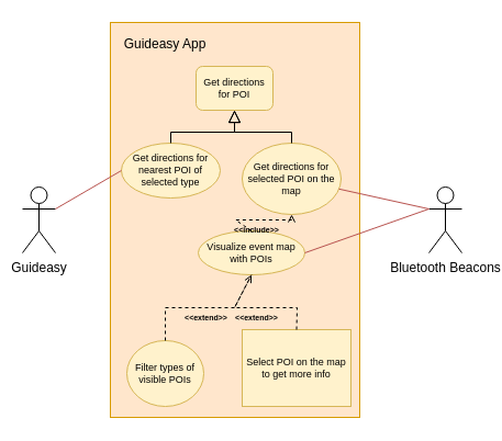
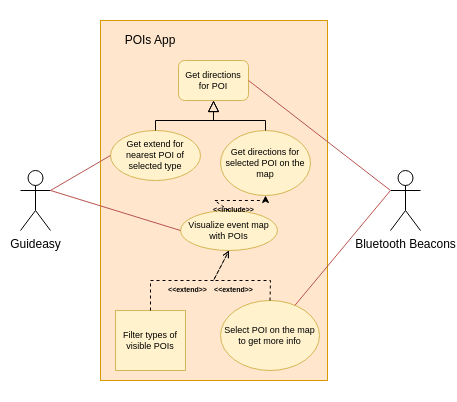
- <mxCell id="7" value="Guideasy App" style="text;html=1;strokeColor=none;fillColor=none;align=center;verticalAlign=middle;whiteSpace=wrap;rounded=0;" vertex="1" parent="1"><mxGeometry x="110" y="30" width="80" height="20" as="geometry" /></mxCell>
+ <mxCell id="7" value="POIs App" style="text;html=1;strokeColor=none;fillColor=none;align=center;verticalAlign=middle;whiteSpace=wrap;rounded=0;" vertex="1" parent="1"><mxGeometry x="110" y="30" width="80" height="20" as="geometry" /></mxCell>
- <mxCell id="4" value="Get directions for nearest POI of selected type" style="ellipse;whiteSpace=wrap;html=1;fontSize=9;fillColor=#fff2cc;strokeColor=#d6b656;" vertex="1" parent="1"><mxGeometry x="110" y="130" width="90" height="50" as="geometry" /></mxCell>
+ <mxCell id="4" value="Get extend for nearest POI of selected type" style="ellipse;whiteSpace=wrap;html=1;fontSize=9;fillColor=#fff2cc;strokeColor=#d6b656;" vertex="1" parent="1"><mxGeometry x="110" y="130" width="90" height="50" as="geometry" /></mxCell>
- <mxCell id="19" value="" style="endArrow=none;html=1;labelBackgroundColor=none;strokeWidth=1;fontSize=7;exitX=0;exitY=0.333;exitDx=0;exitDy=0;fontColor=#000000;fillColor=#f8cecc;strokeColor=#b85450;exitPerimeter=0;" edge="1" parent="1" source="18" target="8"><mxGeometry width="50" height="50" relative="1" as="geometry"><mxPoint x="120" y="165" as="sourcePoint" /><mxPoint x="30" y="200" as="targetPoint" /></mxGeometry></mxCell>
+ <mxCell id="19" value="" style="endArrow=none;html=1;labelBackgroundColor=none;strokeWidth=1;fontSize=7;entryX=1;entryY=0.5;entryDx=0;entryDy=0;exitX=0;exitY=0.333;exitDx=0;exitDy=0;fontColor=#000000;fillColor=#f8cecc;strokeColor=#b85450;exitPerimeter=0;" edge="1" parent="1" source="18" target="6"><mxGeometry width="50" height="50" relative="1" as="geometry"><mxPoint x="120" y="165" as="sourcePoint" /><mxPoint x="30" y="200" as="targetPoint" /></mxGeometry></mxCell>
- <mxCell id="17" value="&lt;b&gt;&amp;lt;&amp;lt;include&amp;gt;&amp;gt;&lt;/b&gt;" style="endArrow=open;endSize=5;dashed=1;html=1;strokeWidth=1;fontSize=7;entryX=0.5;entryY=1;entryDx=0;entryDy=0;exitX=0.5;exitY=0;exitDx=0;exitDy=0;rounded=0;labelBackgroundColor=none;" edge="1" parent="1" source="5" target="8"><mxGeometry x="0.011" y="-10" width="160" relative="1" as="geometry"><mxPoint x="279.5" y="310" as="sourcePoint" /><mxPoint x="223" y="270" as="targetPoint" /><Array as="points"><mxPoint x="214" y="200" /><mxPoint x="265" y="200" /></Array><mxPoint as="offset" /></mxGeometry></mxCell>
+ <mxCell id="17" value="&lt;b&gt;&amp;lt;&amp;lt;include&amp;gt;&amp;gt;&lt;/b&gt;" style="endArrow=classic;endSize=5;dashed=1;html=1;strokeWidth=1;fontSize=7;entryX=0.5;entryY=1;entryDx=0;entryDy=0;exitX=0.5;exitY=0;exitDx=0;exitDy=0;rounded=0;labelBackgroundColor=none;" edge="1" parent="1" source="5" target="8"><mxGeometry x="0.011" y="-10" width="160" relative="1" as="geometry"><mxPoint x="279.5" y="310" as="sourcePoint" /><mxPoint x="223" y="270" as="targetPoint" /><Array as="points"><mxPoint x="214" y="200" /><mxPoint x="265" y="200" /></Array><mxPoint as="offset" /></mxGeometry></mxCell>
+ <mxCell id="14" value="" style="endArrow=none;html=1;labelBackgroundColor=none;strokeWidth=1;fontSize=7;entryX=1;entryY=0.333;entryDx=0;entryDy=0;entryPerimeter=0;exitX=0;exitY=0.5;exitDx=0;exitDy=0;fontColor=#000000;fillColor=#f8cecc;strokeColor=#b85450;" edge="1" parent="1" source="5" target="2"><mxGeometry width="50" height="50" relative="1" as="geometry"><mxPoint x="-10" y="450" as="sourcePoint" /><mxPoint x="40" y="400" as="targetPoint" /></mxGeometry></mxCell>
- <mxCell id="20" value="" style="endArrow=none;html=1;labelBackgroundColor=none;strokeWidth=1;fontSize=7;entryX=1;entryY=0.5;entryDx=0;entryDy=0;fontColor=#000000;fillColor=#f8cecc;strokeColor=#b85450;exitX=0;exitY=0.333;exitDx=0;exitDy=0;exitPerimeter=0;" edge="1" parent="1" source="18" target="5"><mxGeometry width="50" height="50" relative="1" as="geometry"><mxPoint x="400" y="190" as="sourcePoint" /><mxPoint x="258" y="90" as="targetPoint" /></mxGeometry></mxCell>
+ <mxCell id="20" value="" style="endArrow=none;html=1;labelBackgroundColor=none;strokeWidth=1;fontSize=7;fontColor=#000000;fillColor=#f8cecc;strokeColor=#b85450;exitX=0;exitY=0.333;exitDx=0;exitDy=0;exitPerimeter=0;" edge="1" parent="1" source="18" target="15"><mxGeometry width="50" height="50" relative="1" as="geometry"><mxPoint x="400" y="190" as="sourcePoint" /><mxPoint x="258" y="90" as="targetPoint" /></mxGeometry></mxCell>
- <mxCell id="12" value="&lt;b&gt;&amp;lt;&amp;lt;extend&amp;gt;&amp;gt;&lt;/b&gt;" style="endArrow=none;endSize=5;dashed=1;html=1;strokeWidth=1;fontSize=7;entryX=0.5;entryY=1;entryDx=0;entryDy=0;exitX=0.5;exitY=0;exitDx=0;exitDy=0;rounded=0;labelBackgroundColor=none;" edge="1" parent="1" source="11" target="5"><mxGeometry x="0.062" y="-10" width="160" relative="1" as="geometry"><mxPoint x="-10" y="400" as="sourcePoint" /><mxPoint x="150" y="400" as="targetPoint" /><Array as="points"><mxPoint x="150" y="280" /><mxPoint x="213" y="280" /></Array><mxPoint as="offset" /></mxGeometry></mxCell>
+ <mxCell id="12" value="&lt;b&gt;&amp;lt;&amp;lt;extend&amp;gt;&amp;gt;&lt;/b&gt;" style="endArrow=open;endSize=5;dashed=1;html=1;strokeWidth=1;fontSize=7;entryX=0.5;entryY=1;entryDx=0;entryDy=0;exitX=0.5;exitY=0;exitDx=0;exitDy=0;rounded=0;labelBackgroundColor=none;" edge="1" parent="1" source="11" target="5"><mxGeometry x="0.062" y="-10" width="160" relative="1" as="geometry"><mxPoint x="-10" y="400" as="sourcePoint" /><mxPoint x="150" y="400" as="targetPoint" /><Array as="points"><mxPoint x="150" y="280" /><mxPoint x="213" y="280" /></Array><mxPoint as="offset" /></mxGeometry></mxCell>
- <mxCell id="15" value="Select POI on the map to get more info" style="whiteSpace=wrap;html=1;fontSize=9;fillColor=#fff2cc;strokeColor=#d6b656;rounded=0;" vertex="1" parent="1"><mxGeometry x="220" y="300" width="99" height="70" as="geometry" /></mxCell>
+ <mxCell id="15" value="Select POI on the map to get more info" style="ellipse;whiteSpace=wrap;html=1;fontSize=9;fillColor=#fff2cc;strokeColor=#d6b656;" vertex="1" parent="1"><mxGeometry x="220" y="300" width="99" height="70" as="geometry" /></mxCell>
- <mxCell id="11" value="Filter types of visible POIs" style="ellipse;whiteSpace=wrap;html=1;fontSize=9;fillColor=#fff2cc;strokeColor=#d6b656;" vertex="1" parent="1"><mxGeometry x="115" y="310" width="70" height="60" as="geometry" /></mxCell>
+ <mxCell id="11" value="Filter types of visible POIs" style="whiteSpace=wrap;html=1;fontSize=9;fillColor=#fff2cc;strokeColor=#d6b656;rounded=0;" vertex="1" parent="1"><mxGeometry x="115" y="310" width="70" height="60" as="geometry" /></mxCell>
